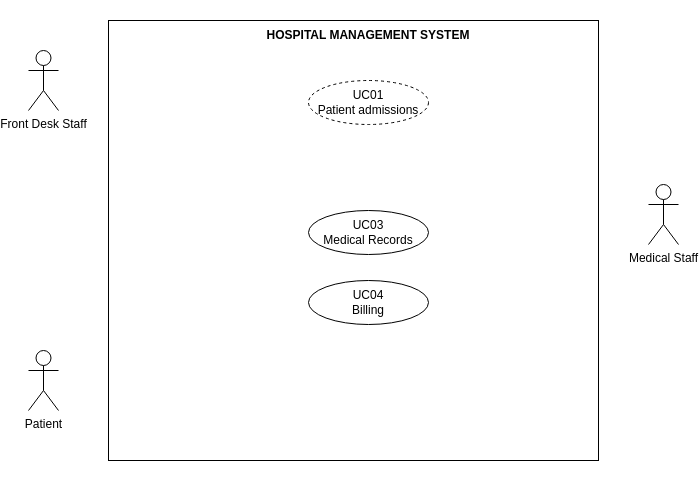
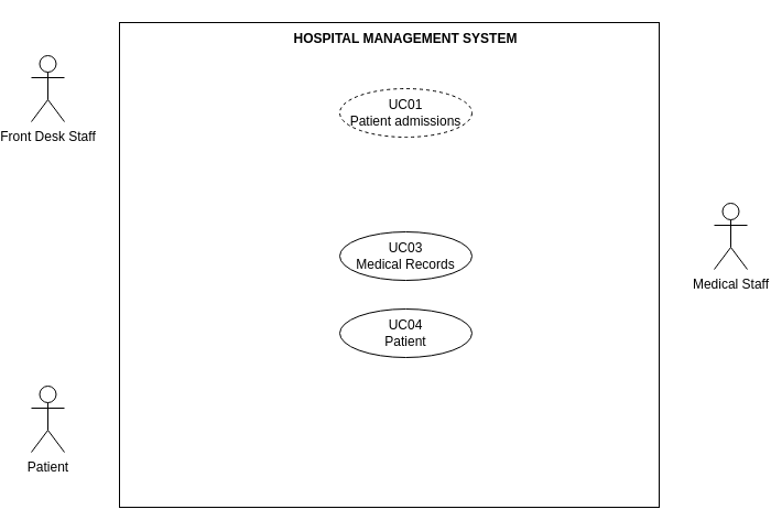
- <mxCell id="8" value="UC04&lt;br&gt;Billing" style="ellipse;whiteSpace=wrap;html=1;" vertex="1" parent="1"><mxGeometry x="300" y="280" width="120" height="44" as="geometry" /></mxCell>
+ <mxCell id="8" value="UC04&lt;br&gt;Patient" style="ellipse;whiteSpace=wrap;html=1;" vertex="1" parent="1"><mxGeometry x="300" y="280" width="120" height="44" as="geometry" /></mxCell>
